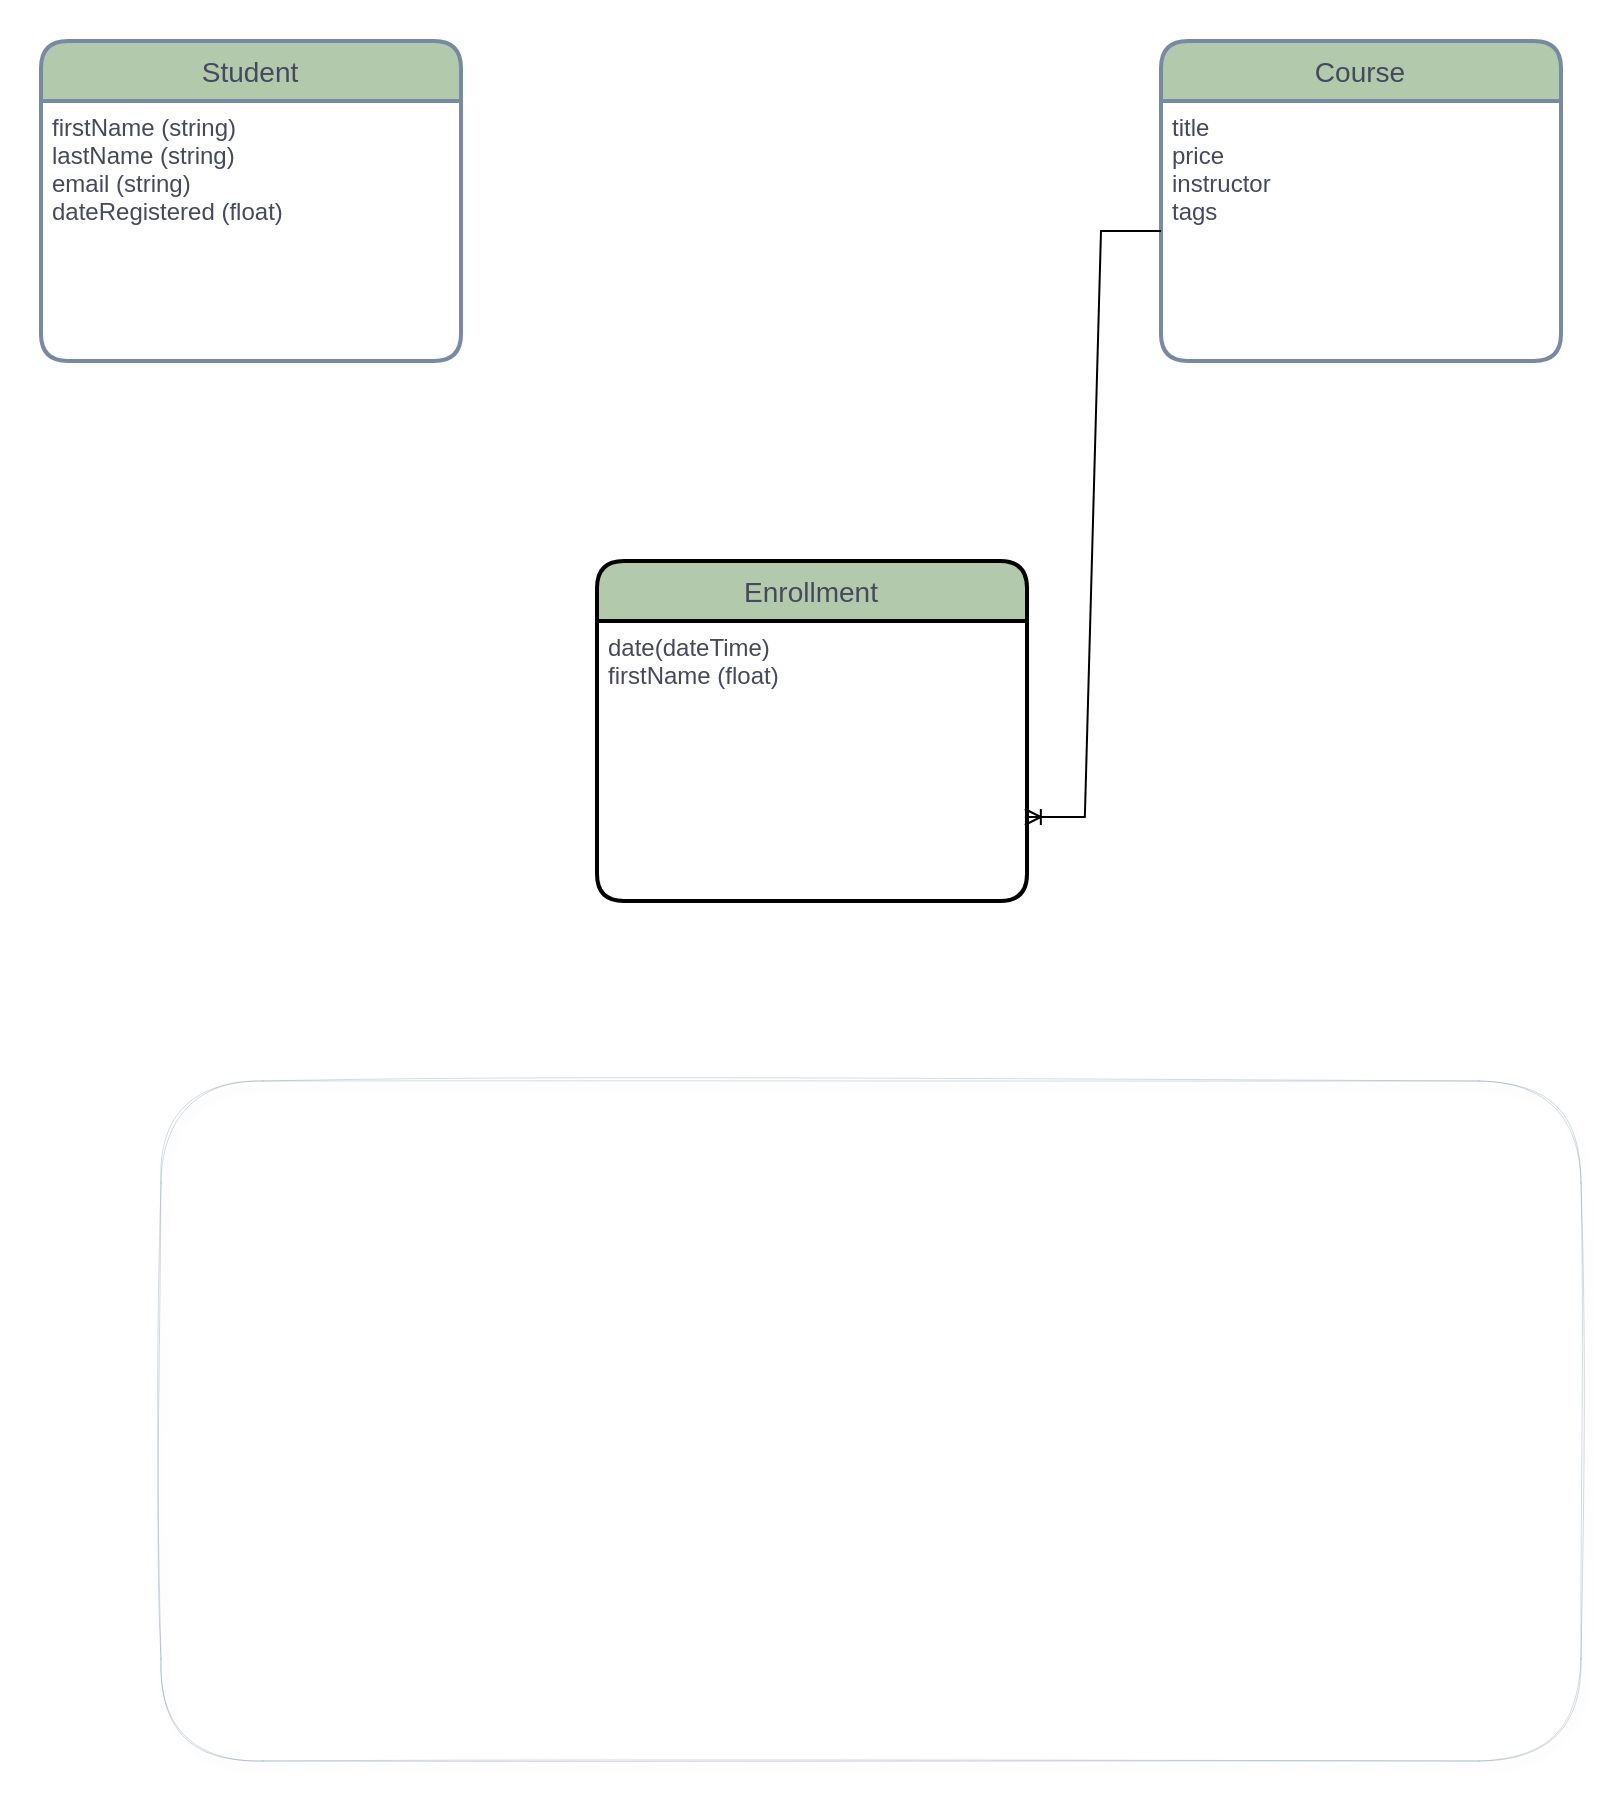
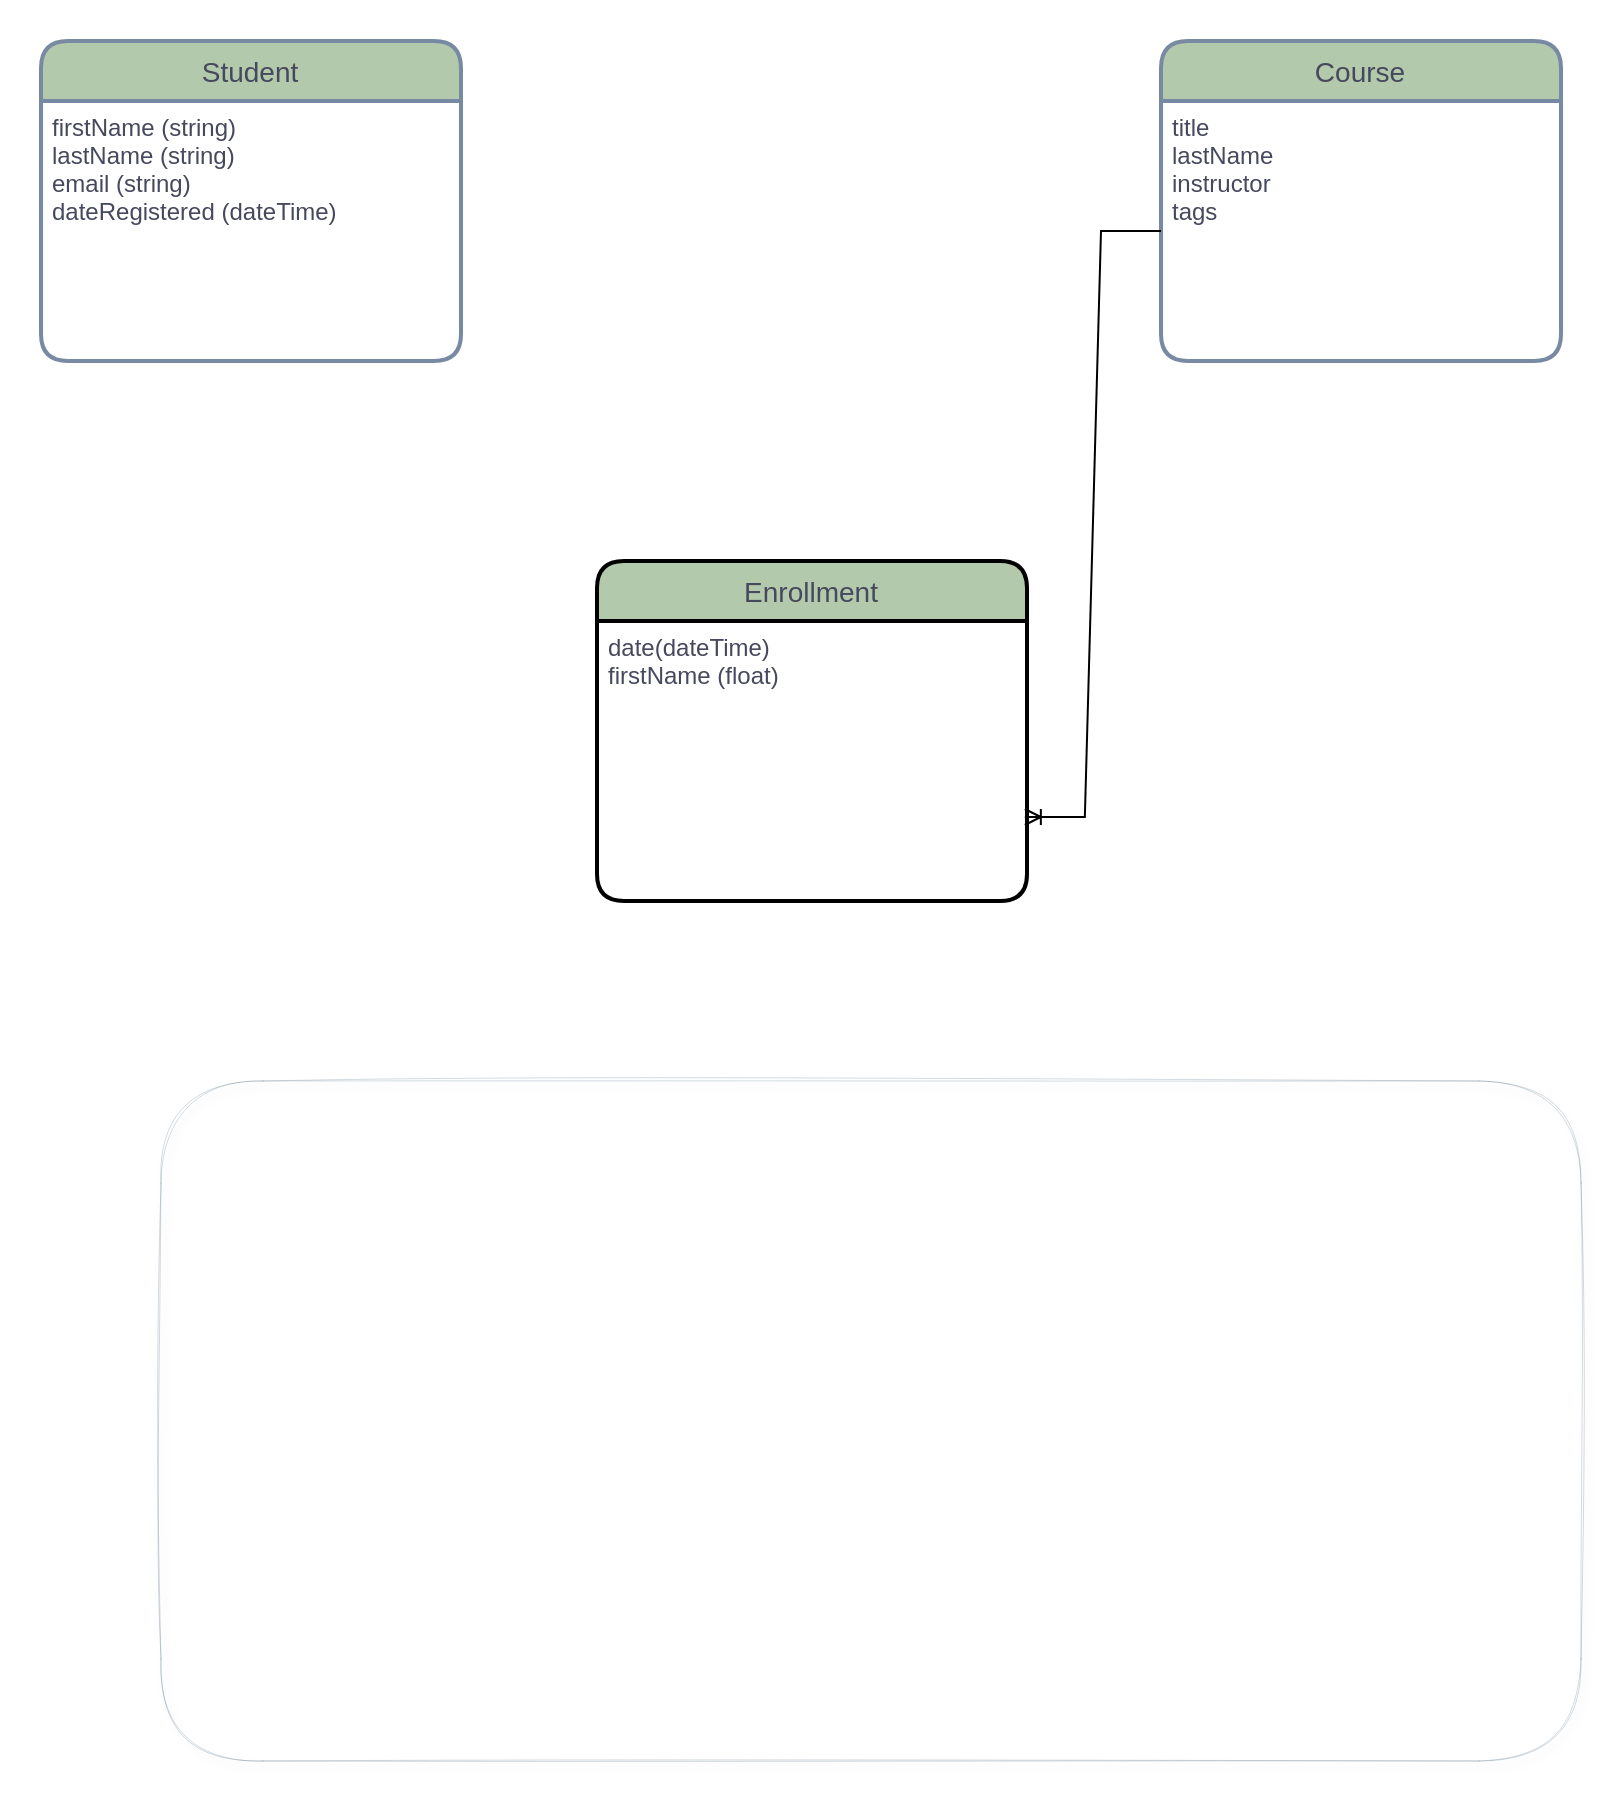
- <mxCell id="3" value="firstName (string)&#10;lastName (string)&#10;email (string)&#10;dateRegistered (float)" style="align=left;strokeColor=none;fillColor=none;spacingLeft=4;fontSize=12;verticalAlign=top;resizable=0;rotatable=0;part=1;fontColor=#46495D;" parent="2" vertex="1"><mxGeometry y="30" width="210" height="130" as="geometry" /></mxCell>
+ <mxCell id="3" value="firstName (string)&#10;lastName (string)&#10;email (string)&#10;dateRegistered (dateTime)" style="align=left;strokeColor=none;fillColor=none;spacingLeft=4;fontSize=12;verticalAlign=top;resizable=0;rotatable=0;part=1;fontColor=#46495D;" parent="2" vertex="1"><mxGeometry y="30" width="210" height="130" as="geometry" /></mxCell>
- <mxCell id="5" value="title&#10;price&#10;instructor&#10;tags" style="align=left;strokeColor=none;fillColor=none;spacingLeft=4;fontSize=12;verticalAlign=top;resizable=0;rotatable=0;part=1;fontColor=#46495D;" parent="4" vertex="1"><mxGeometry y="30" width="200" height="130" as="geometry" /></mxCell>
+ <mxCell id="5" value="title&#10;lastName&#10;instructor&#10;tags" style="align=left;strokeColor=none;fillColor=none;spacingLeft=4;fontSize=12;verticalAlign=top;resizable=0;rotatable=0;part=1;fontColor=#46495D;" parent="4" vertex="1"><mxGeometry y="30" width="200" height="130" as="geometry" /></mxCell>
